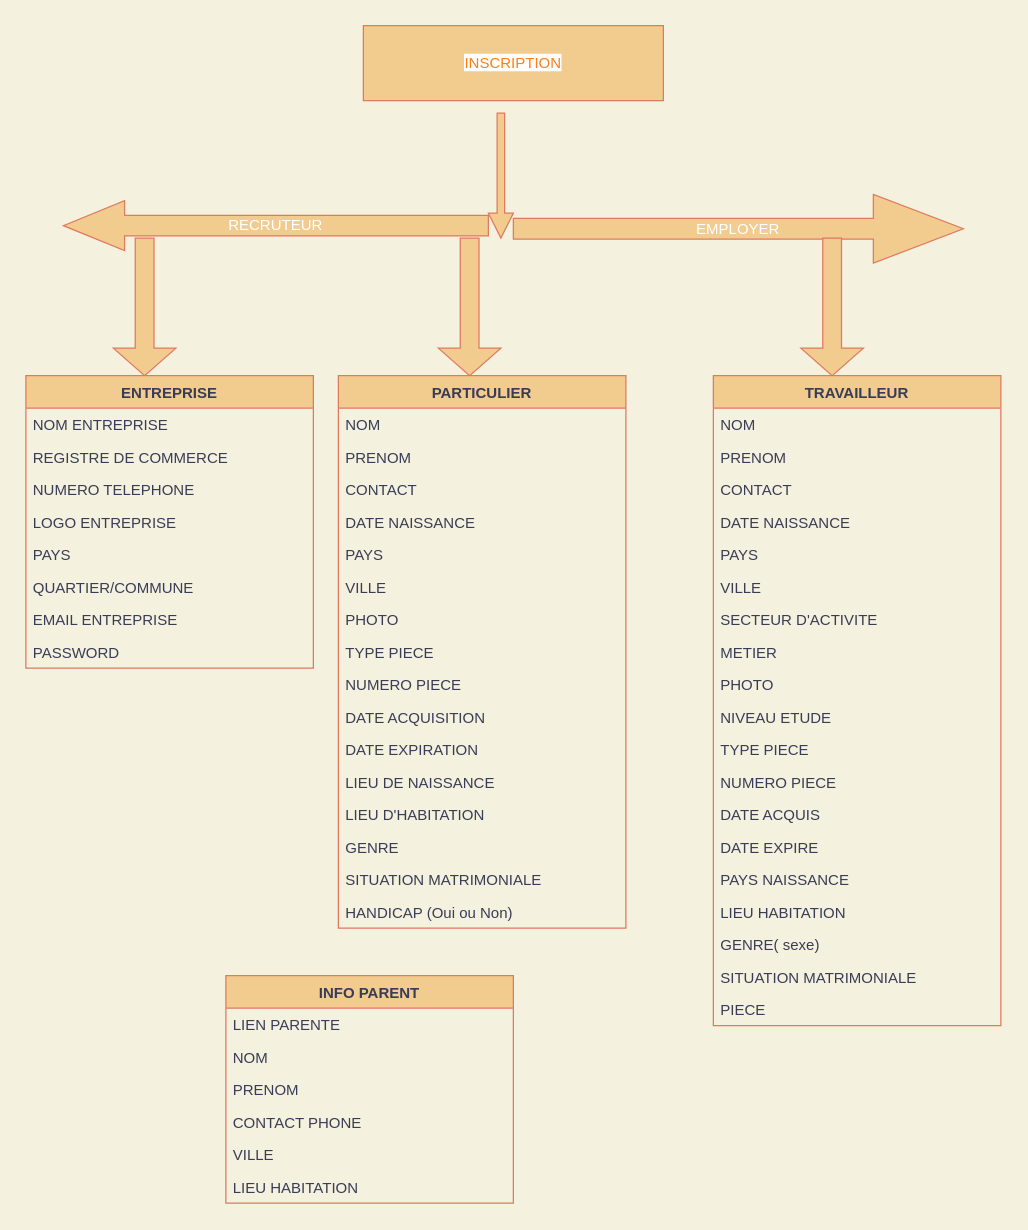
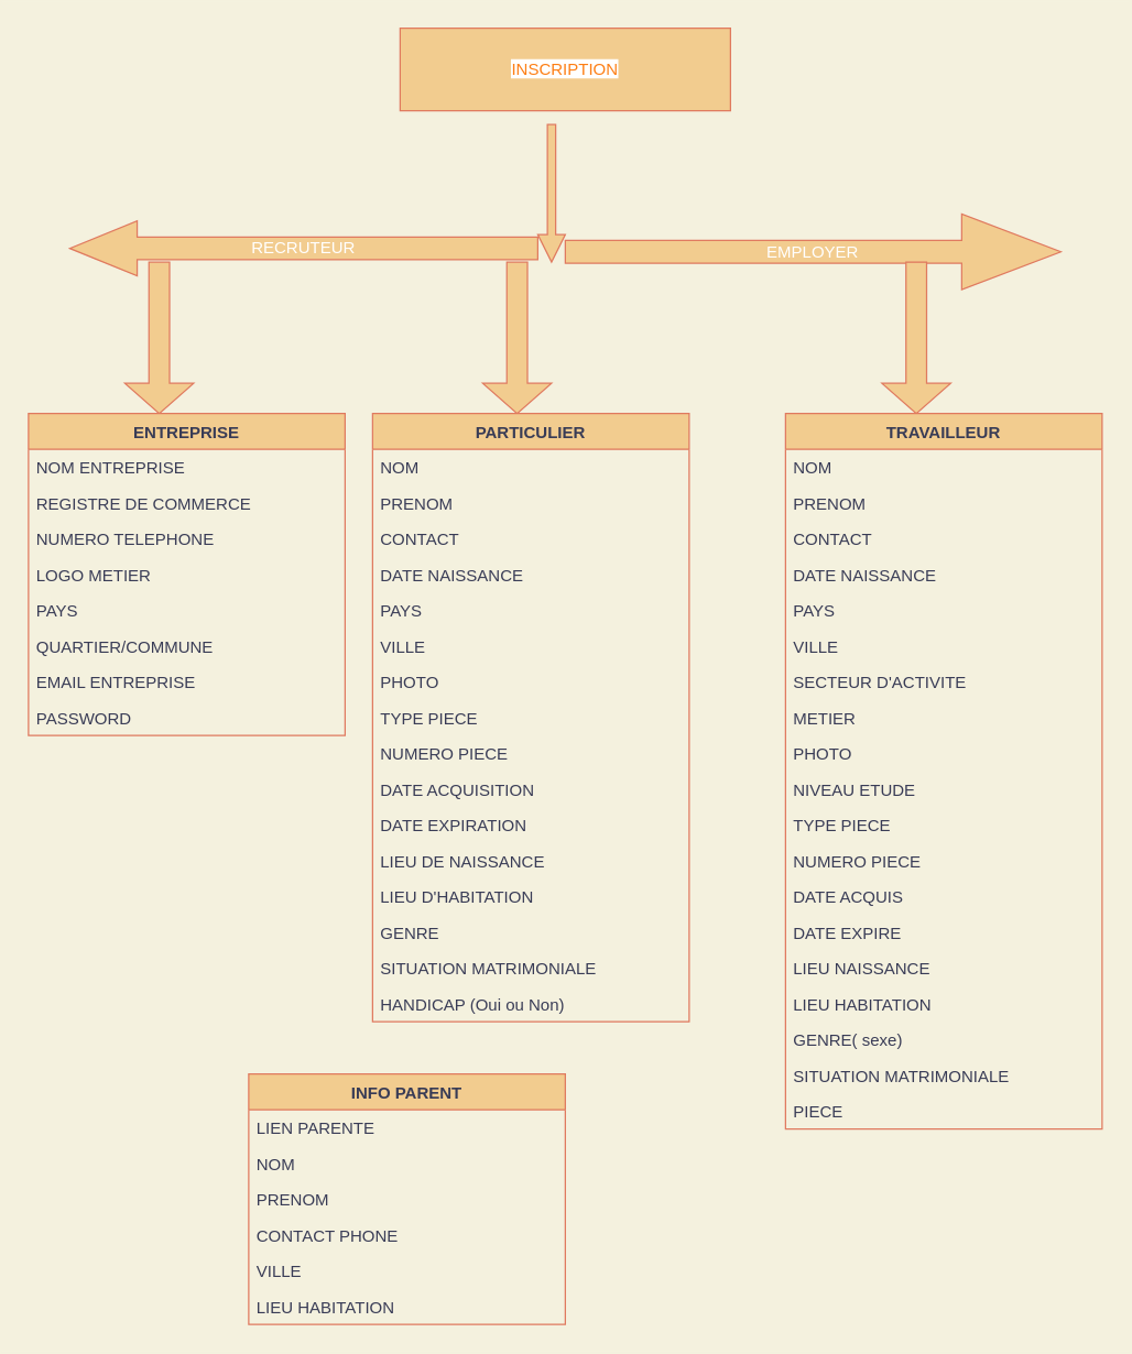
- <mxCell id="13" value="LOGO ENTREPRISE" style="text;strokeColor=none;fillColor=none;align=left;verticalAlign=top;spacingLeft=4;spacingRight=4;overflow=hidden;rotatable=0;points=[[0,0.5],[1,0.5]];portConstraint=eastwest;fontColor=#393C56;" parent="9" vertex="1"><mxGeometry y="104" width="230" height="26" as="geometry" /></mxCell>
+ <mxCell id="13" value="LOGO METIER" style="text;strokeColor=none;fillColor=none;align=left;verticalAlign=top;spacingLeft=4;spacingRight=4;overflow=hidden;rotatable=0;points=[[0,0.5],[1,0.5]];portConstraint=eastwest;fontColor=#393C56;" parent="9" vertex="1"><mxGeometry y="104" width="230" height="26" as="geometry" /></mxCell>
- <mxCell id="33" value="PAYS NAISSANCE" style="text;strokeColor=none;fillColor=none;align=left;verticalAlign=top;spacingLeft=4;spacingRight=4;overflow=hidden;rotatable=0;points=[[0,0.5],[1,0.5]];portConstraint=eastwest;fontColor=#393C56;" parent="18" vertex="1"><mxGeometry y="390" width="230" height="26" as="geometry" /></mxCell>
+ <mxCell id="33" value="LIEU NAISSANCE" style="text;strokeColor=none;fillColor=none;align=left;verticalAlign=top;spacingLeft=4;spacingRight=4;overflow=hidden;rotatable=0;points=[[0,0.5],[1,0.5]];portConstraint=eastwest;fontColor=#393C56;" parent="18" vertex="1"><mxGeometry y="390" width="230" height="26" as="geometry" /></mxCell>
